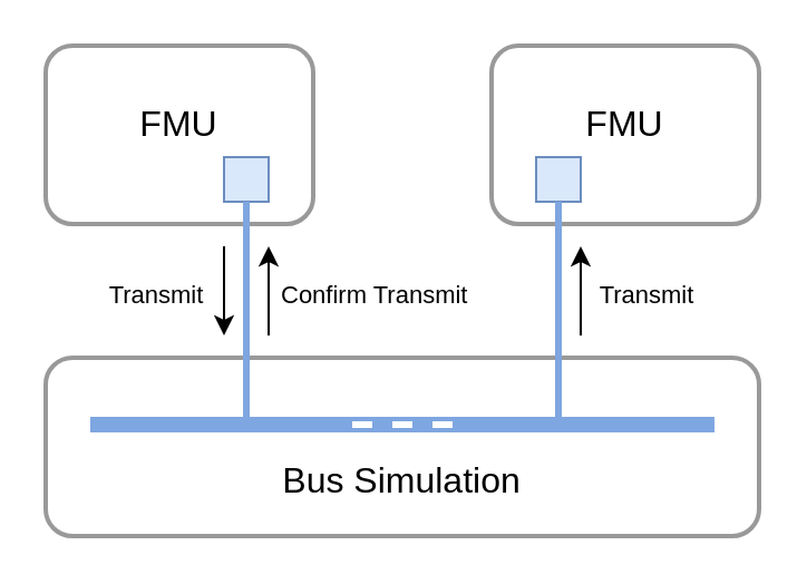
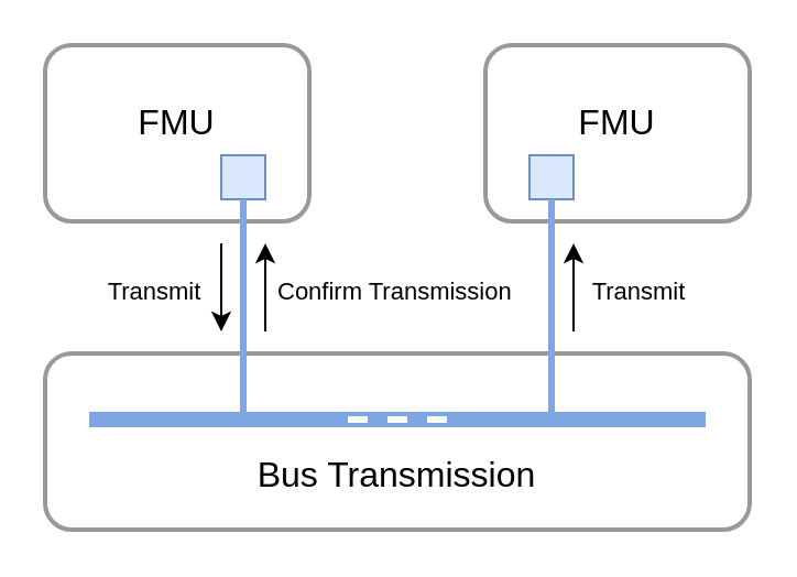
- <mxCell id="18" value="&lt;font style=&quot;font-size: 11px;&quot;&gt;Confirm Transmit&lt;/font&gt;" style="text;html=1;strokeColor=none;fillColor=none;align=left;verticalAlign=middle;whiteSpace=wrap;rounded=0;" parent="1" vertex="1"><mxGeometry x="124" y="117" width="120" height="30" as="geometry" /></mxCell>
+ <mxCell id="18" value="&lt;font style=&quot;font-size: 11px;&quot;&gt;Confirm Transmission&lt;/font&gt;" style="text;html=1;strokeColor=none;fillColor=none;align=left;verticalAlign=middle;whiteSpace=wrap;rounded=0;" parent="1" vertex="1"><mxGeometry x="124" y="117" width="120" height="30" as="geometry" /></mxCell>
- <mxCell id="12" value="&lt;font style=&quot;font-size: 16px;&quot;&gt;Bus Simulation&lt;/font&gt;" style="text;html=1;strokeColor=none;fillColor=none;align=center;verticalAlign=middle;whiteSpace=wrap;rounded=0;movable=1;resizable=1;rotatable=1;deletable=1;editable=1;connectable=1;" parent="1" vertex="1"><mxGeometry x="95" y="200" width="170" height="30" as="geometry" /></mxCell>
+ <mxCell id="12" value="&lt;font style=&quot;font-size: 16px;&quot;&gt;Bus Transmission&lt;/font&gt;" style="text;html=1;strokeColor=none;fillColor=none;align=center;verticalAlign=middle;whiteSpace=wrap;rounded=0;movable=1;resizable=1;rotatable=1;deletable=1;editable=1;connectable=1;" parent="1" vertex="1"><mxGeometry x="95" y="200" width="170" height="30" as="geometry" /></mxCell>
